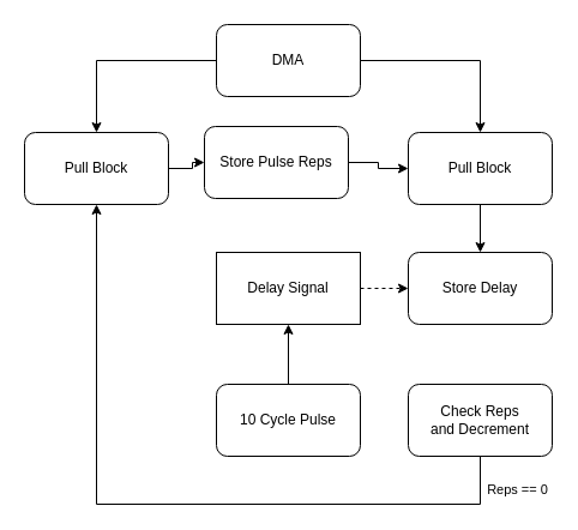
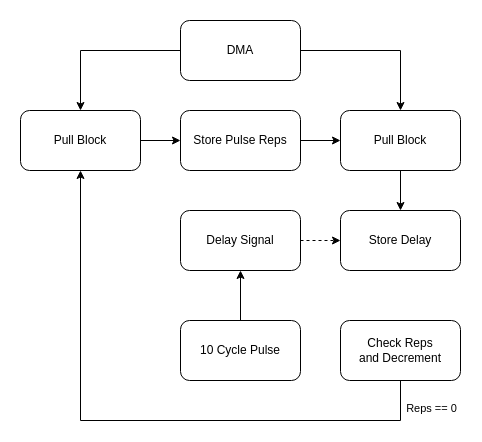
- <mxCell id="8" value="Store Pulse Reps" style="rounded=1;whiteSpace=wrap;html=1;" vertex="1" parent="1"><mxGeometry x="170" y="105" width="120" height="60" as="geometry" /></mxCell>
+ <mxCell id="8" value="Store Pulse Reps" style="rounded=1;whiteSpace=wrap;html=1;" vertex="1" parent="1"><mxGeometry x="180" y="110" width="120" height="60" as="geometry" /></mxCell>
- <mxCell id="18" value="Delay Signal" style="whiteSpace=wrap;html=1;rounded=0;" vertex="1" parent="1"><mxGeometry x="180" y="210" width="120" height="60" as="geometry" /></mxCell>
+ <mxCell id="18" value="Delay Signal" style="rounded=1;whiteSpace=wrap;html=1;" vertex="1" parent="1"><mxGeometry x="180" y="210" width="120" height="60" as="geometry" /></mxCell>
